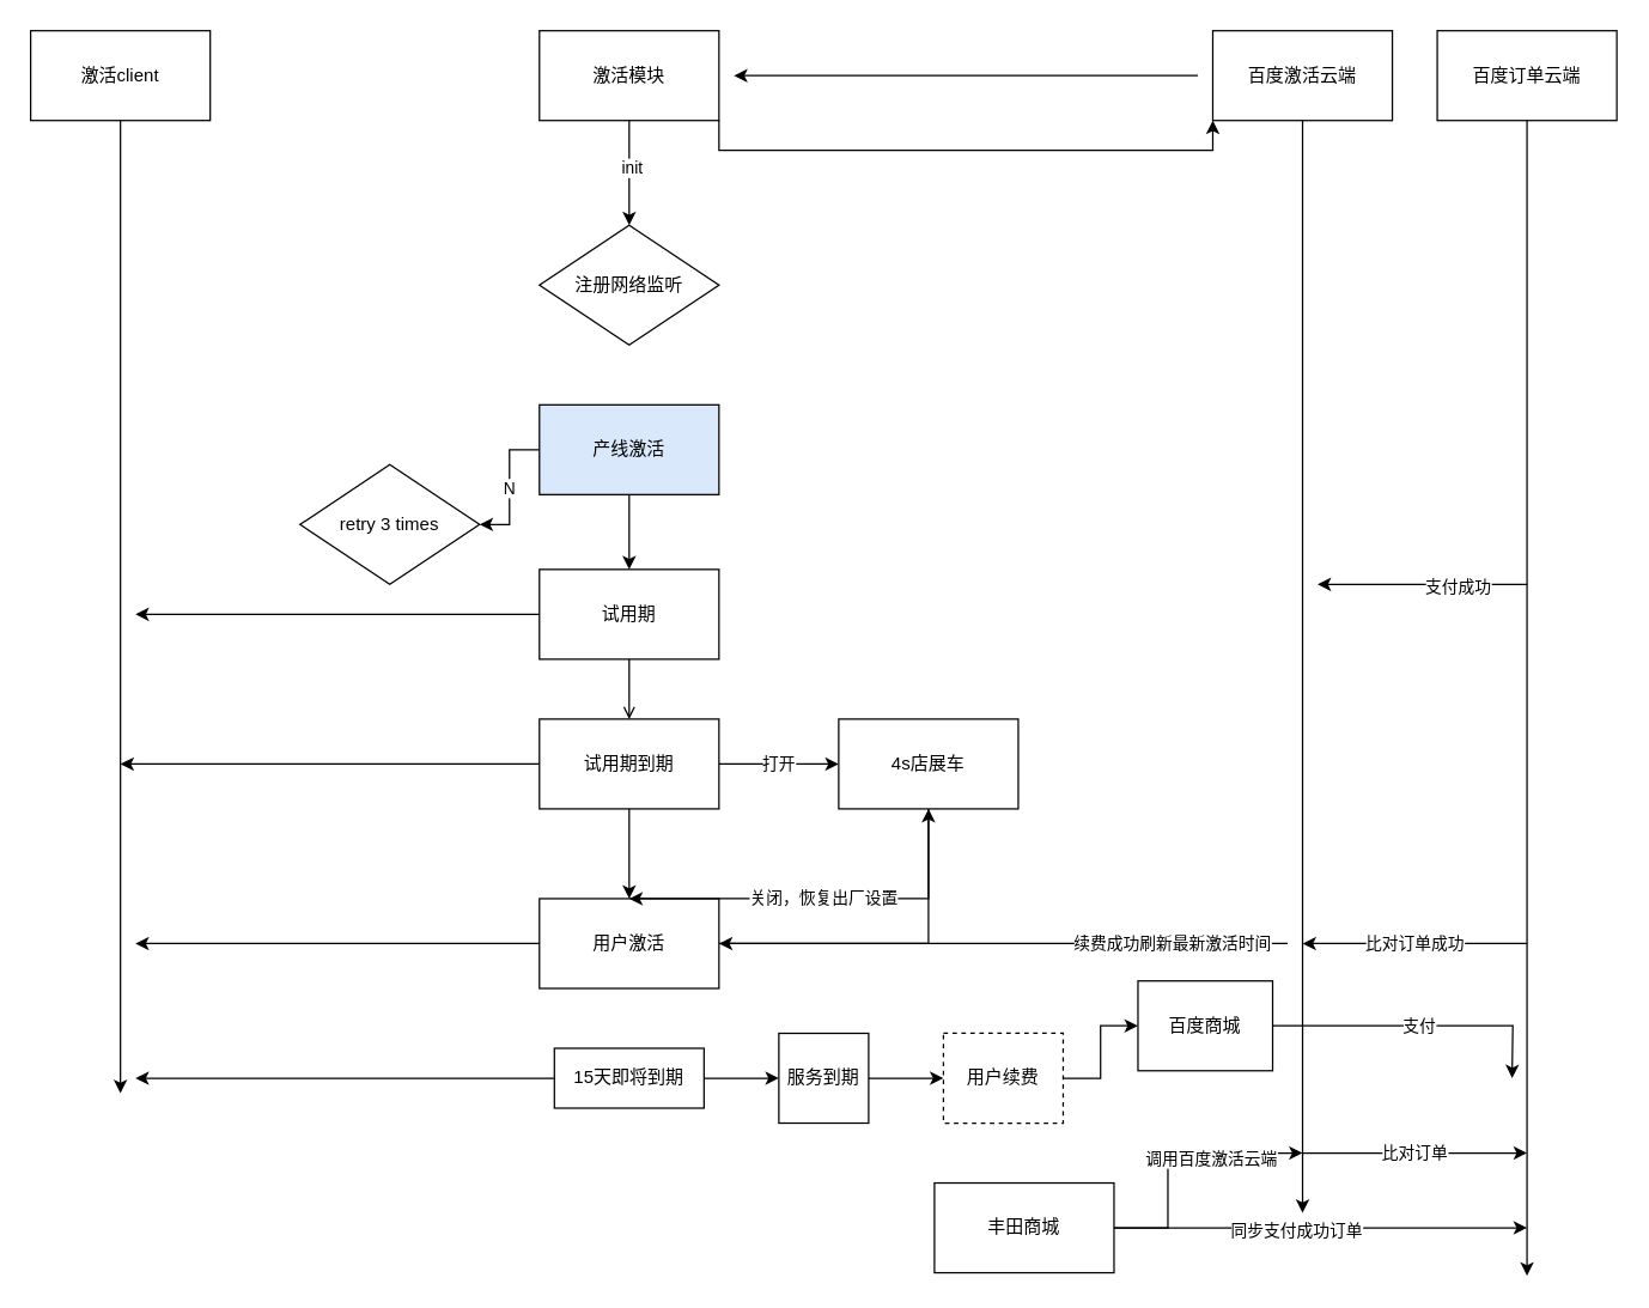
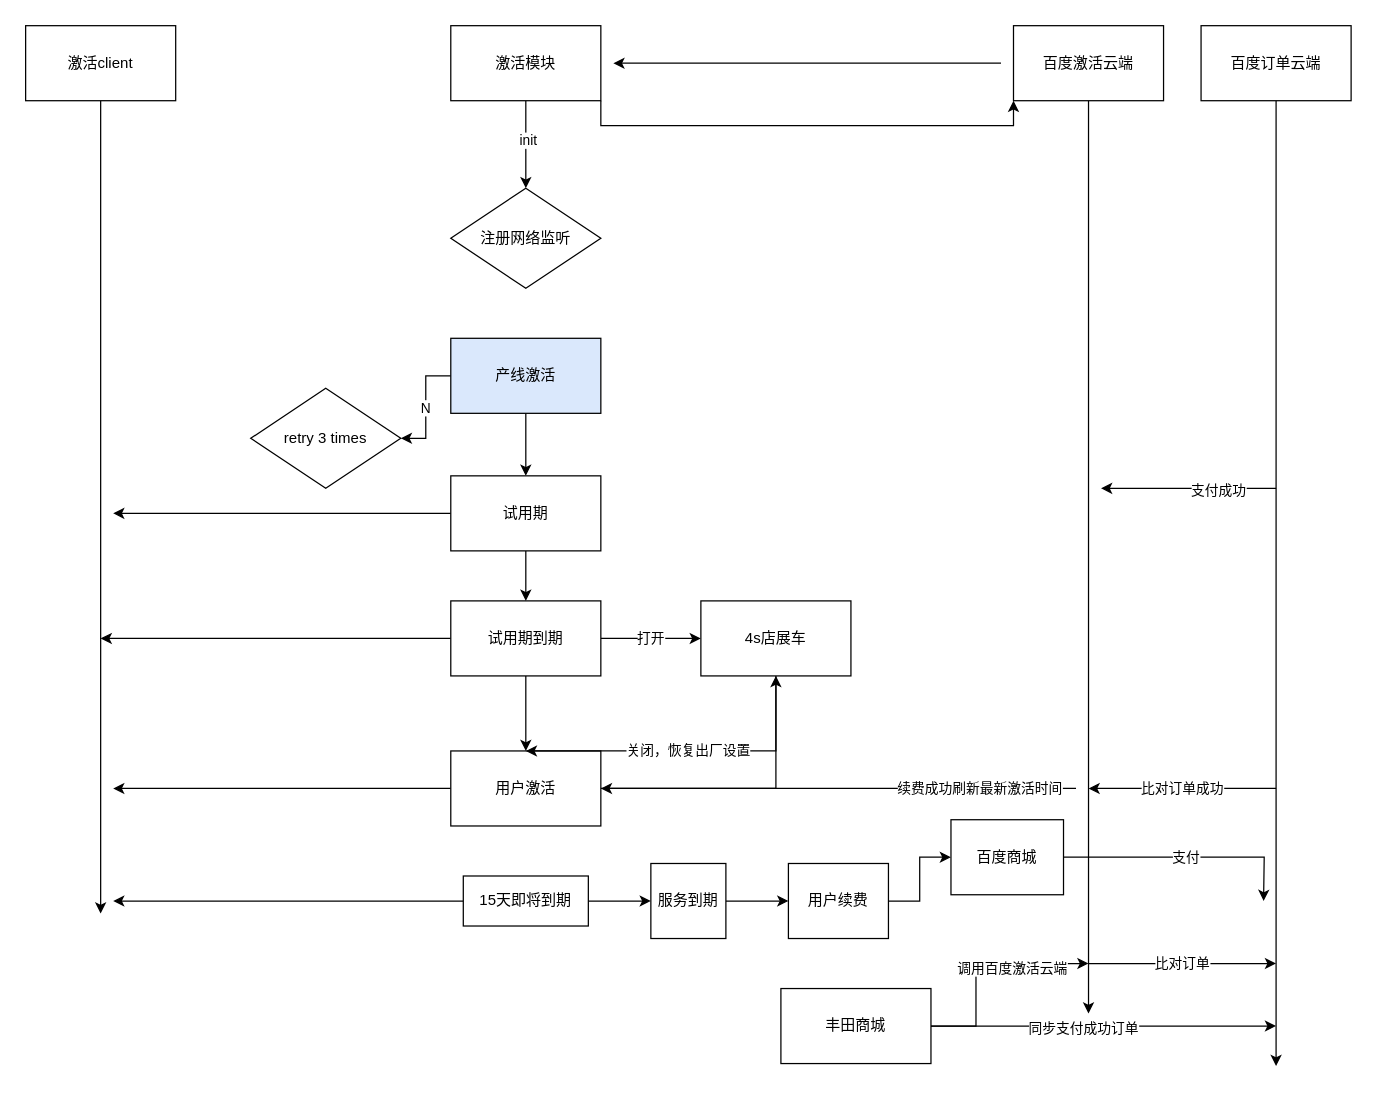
- <mxCell id="14" value="" style="edgeStyle=orthogonalEdgeStyle;rounded=0;orthogonalLoop=1;jettySize=auto;html=1;endArrow=open;" edge="1" parent="1" source="16" target="22"><mxGeometry relative="1" as="geometry" /></mxCell>
+ <mxCell id="14" value="" style="edgeStyle=orthogonalEdgeStyle;rounded=0;orthogonalLoop=1;jettySize=auto;html=1;" edge="1" parent="1" source="16" target="22"><mxGeometry relative="1" as="geometry" /></mxCell>
- <mxCell id="34" value="用户续费" style="whiteSpace=wrap;html=1;dashed=1;" vertex="1" parent="1"><mxGeometry x="630" y="690" width="80" height="60" as="geometry" /></mxCell>
+ <mxCell id="34" value="用户续费" style="whiteSpace=wrap;html=1;" vertex="1" parent="1"><mxGeometry x="630" y="690" width="80" height="60" as="geometry" /></mxCell>
